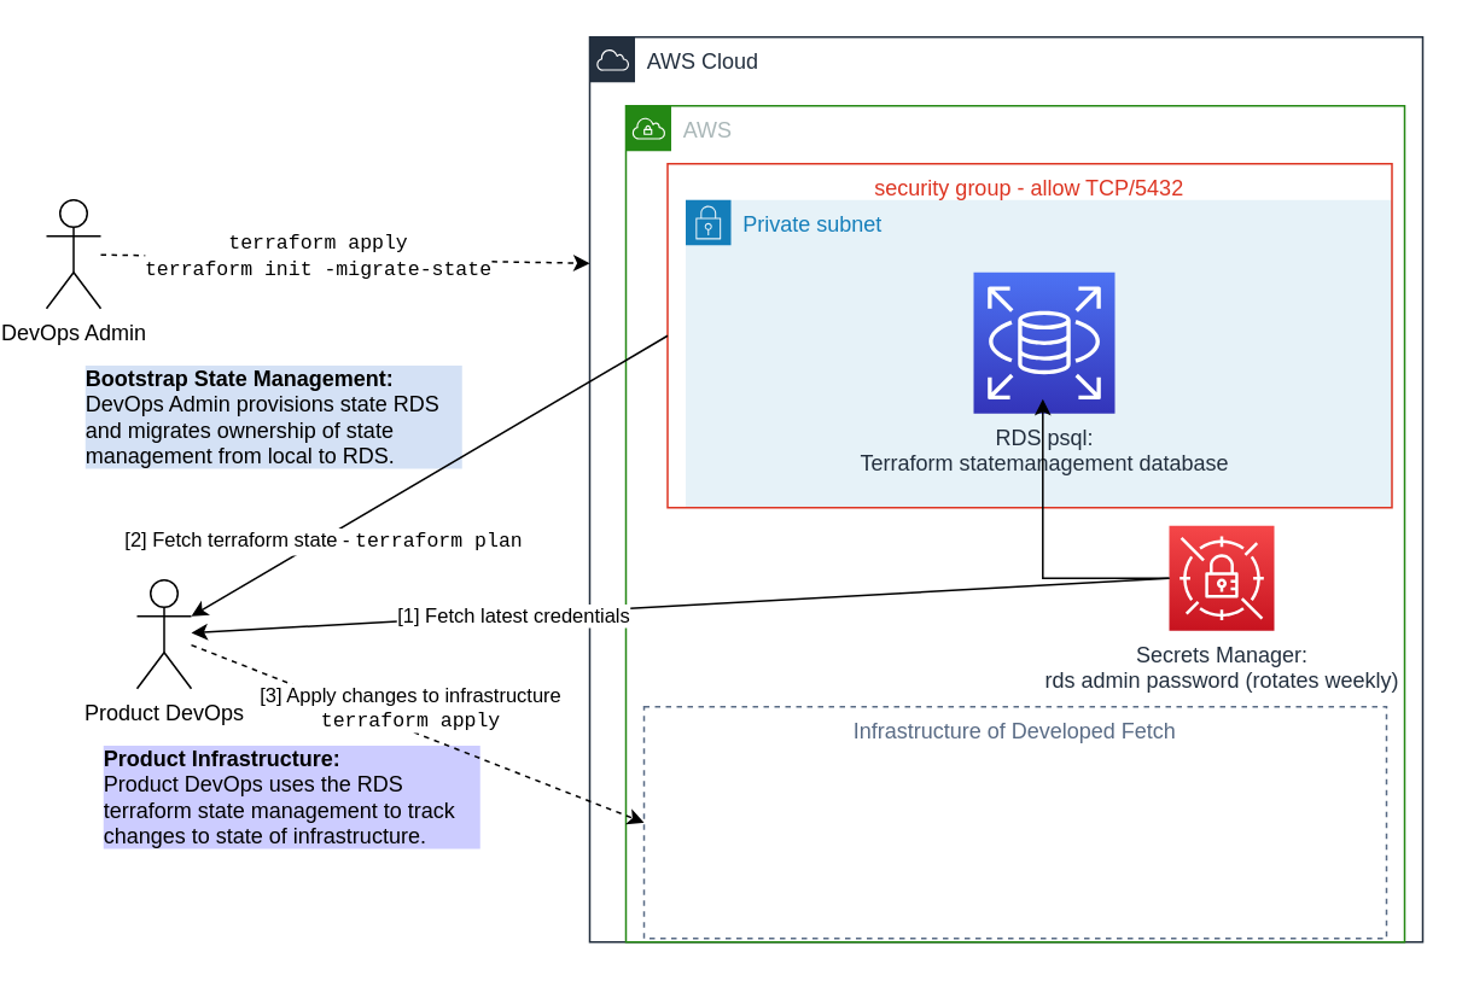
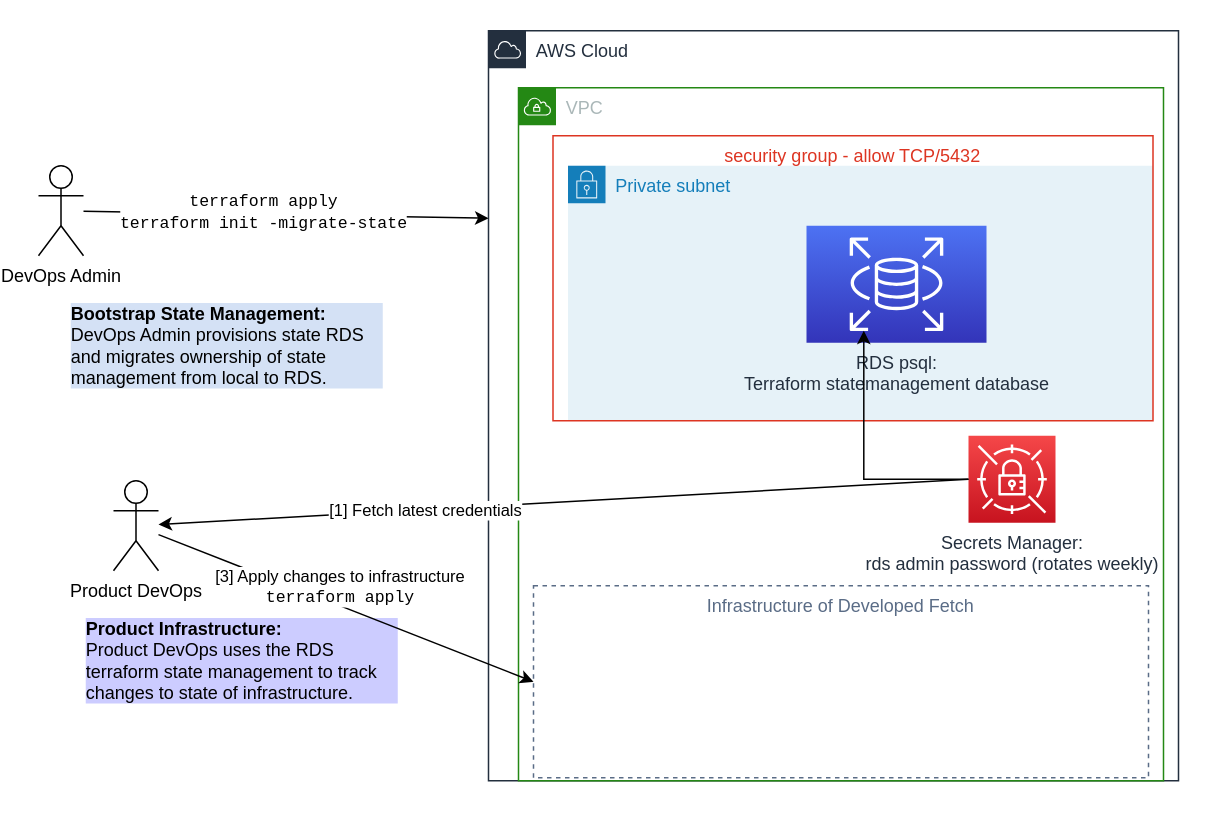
- <mxCell id="3" value="AWS" style="points=[[0,0],[0.25,0],[0.5,0],[0.75,0],[1,0],[1,0.25],[1,0.5],[1,0.75],[1,1],[0.75,1],[0.5,1],[0.25,1],[0,1],[0,0.75],[0,0.5],[0,0.25]];outlineConnect=0;gradientColor=none;html=1;whiteSpace=wrap;fontSize=12;fontStyle=0;container=1;pointerEvents=0;collapsible=0;recursiveResize=0;shape=mxgraph.aws4.group;grIcon=mxgraph.aws4.group_vpc;strokeColor=#248814;fillColor=none;verticalAlign=top;align=left;spacingLeft=30;fontColor=#AAB7B8;dashed=0;" vertex="1" parent="2"><mxGeometry x="20" y="38" width="430" height="462" as="geometry" /></mxCell>
+ <mxCell id="3" value="VPC" style="points=[[0,0],[0.25,0],[0.5,0],[0.75,0],[1,0],[1,0.25],[1,0.5],[1,0.75],[1,1],[0.75,1],[0.5,1],[0.25,1],[0,1],[0,0.75],[0,0.5],[0,0.25]];outlineConnect=0;gradientColor=none;html=1;whiteSpace=wrap;fontSize=12;fontStyle=0;container=1;pointerEvents=0;collapsible=0;recursiveResize=0;shape=mxgraph.aws4.group;grIcon=mxgraph.aws4.group_vpc;strokeColor=#248814;fillColor=none;verticalAlign=top;align=left;spacingLeft=30;fontColor=#AAB7B8;dashed=0;" vertex="1" parent="2"><mxGeometry x="20" y="38" width="430" height="462" as="geometry" /></mxCell>
- <mxCell id="7" value="" style="endArrow=classic;html=1;rounded=0;entryX=0;entryY=0.25;entryDx=0;entryDy=0;dashed=1;" edge="1" parent="1" source="6" target="2"><mxGeometry width="50" height="50" relative="1" as="geometry"><mxPoint x="-60" y="110" as="sourcePoint" /><mxPoint x="260" y="160" as="targetPoint" /></mxGeometry></mxCell>
+ <mxCell id="7" value="" style="endArrow=classic;html=1;rounded=0;entryX=0;entryY=0.25;entryDx=0;entryDy=0;" edge="1" parent="1" source="6" target="2"><mxGeometry width="50" height="50" relative="1" as="geometry"><mxPoint x="-60" y="110" as="sourcePoint" /><mxPoint x="260" y="160" as="targetPoint" /></mxGeometry></mxCell>
- <mxCell id="10" value="RDS psql:&lt;br&gt;Terraform statemanagement database" style="sketch=0;points=[[0,0,0],[0.25,0,0],[0.5,0,0],[0.75,0,0],[1,0,0],[0,1,0],[0.25,1,0],[0.5,1,0],[0.75,1,0],[1,1,0],[0,0.25,0],[0,0.5,0],[0,0.75,0],[1,0.25,0],[1,0.5,0],[1,0.75,0]];outlineConnect=0;fontColor=#232F3E;gradientColor=#4D72F3;gradientDirection=north;fillColor=#3334B9;strokeColor=#ffffff;dashed=0;verticalLabelPosition=bottom;verticalAlign=top;align=center;html=1;fontSize=12;fontStyle=0;aspect=fixed;shape=mxgraph.aws4.resourceIcon;resIcon=mxgraph.aws4.rds;" vertex="1" parent="9"><mxGeometry x="159" y="40" width="78" height="78" as="geometry" /></mxCell>
+ <mxCell id="10" value="RDS psql:&lt;br&gt;Terraform statemanagement database" style="sketch=0;points=[[0,0,0],[0.25,0,0],[0.5,0,0],[0.75,0,0],[1,0,0],[0,1,0],[0.25,1,0],[0.5,1,0],[0.75,1,0],[1,1,0],[0,0.25,0],[0,0.5,0],[0,0.75,0],[1,0.25,0],[1,0.5,0],[1,0.75,0]];outlineConnect=0;fontColor=#232F3E;gradientColor=#4D72F3;gradientDirection=north;fillColor=#3334B9;strokeColor=#ffffff;dashed=0;verticalLabelPosition=bottom;verticalAlign=top;align=center;html=1;fontSize=12;fontStyle=0;aspect=fixed;shape=mxgraph.aws4.resourceIcon;resIcon=mxgraph.aws4.rds;" vertex="1" parent="9"><mxGeometry x="159" y="40" width="120" height="78" as="geometry" /></mxCell>
- <mxCell id="18" value="" style="endArrow=classic;html=1;rounded=0;exitX=0;exitY=0.5;exitDx=0;exitDy=0;entryX=1;entryY=0.333;entryDx=0;entryDy=0;entryPerimeter=0;" edge="1" parent="1" source="11" target="12"><mxGeometry width="50" height="50" relative="1" as="geometry"><mxPoint x="120" y="240" as="sourcePoint" /><mxPoint x="170" y="190" as="targetPoint" /></mxGeometry></mxCell>
- <mxCell id="19" value="[2] Fetch terraform state - &lt;font face=&quot;Courier New&quot;&gt;terraform plan&lt;/font&gt;" style="edgeLabel;html=1;align=center;verticalAlign=middle;resizable=0;points=[];" vertex="1" connectable="0" parent="18"><mxGeometry x="0.454" y="1" relative="1" as="geometry"><mxPoint as="offset" /></mxGeometry></mxCell>
- <mxCell id="20" value="" style="endArrow=classic;html=1;rounded=0;entryX=0;entryY=0.5;entryDx=0;entryDy=0;dashed=1;" edge="1" parent="1" source="12" target="5"><mxGeometry width="50" height="50" relative="1" as="geometry"><mxPoint x="120" y="240" as="sourcePoint" /><mxPoint x="170" y="190" as="targetPoint" /></mxGeometry></mxCell>
+ <mxCell id="20" value="" style="endArrow=classic;html=1;rounded=0;entryX=0;entryY=0.5;entryDx=0;entryDy=0;" edge="1" parent="1" source="12" target="5"><mxGeometry width="50" height="50" relative="1" as="geometry"><mxPoint x="120" y="240" as="sourcePoint" /><mxPoint x="170" y="190" as="targetPoint" /></mxGeometry></mxCell>
